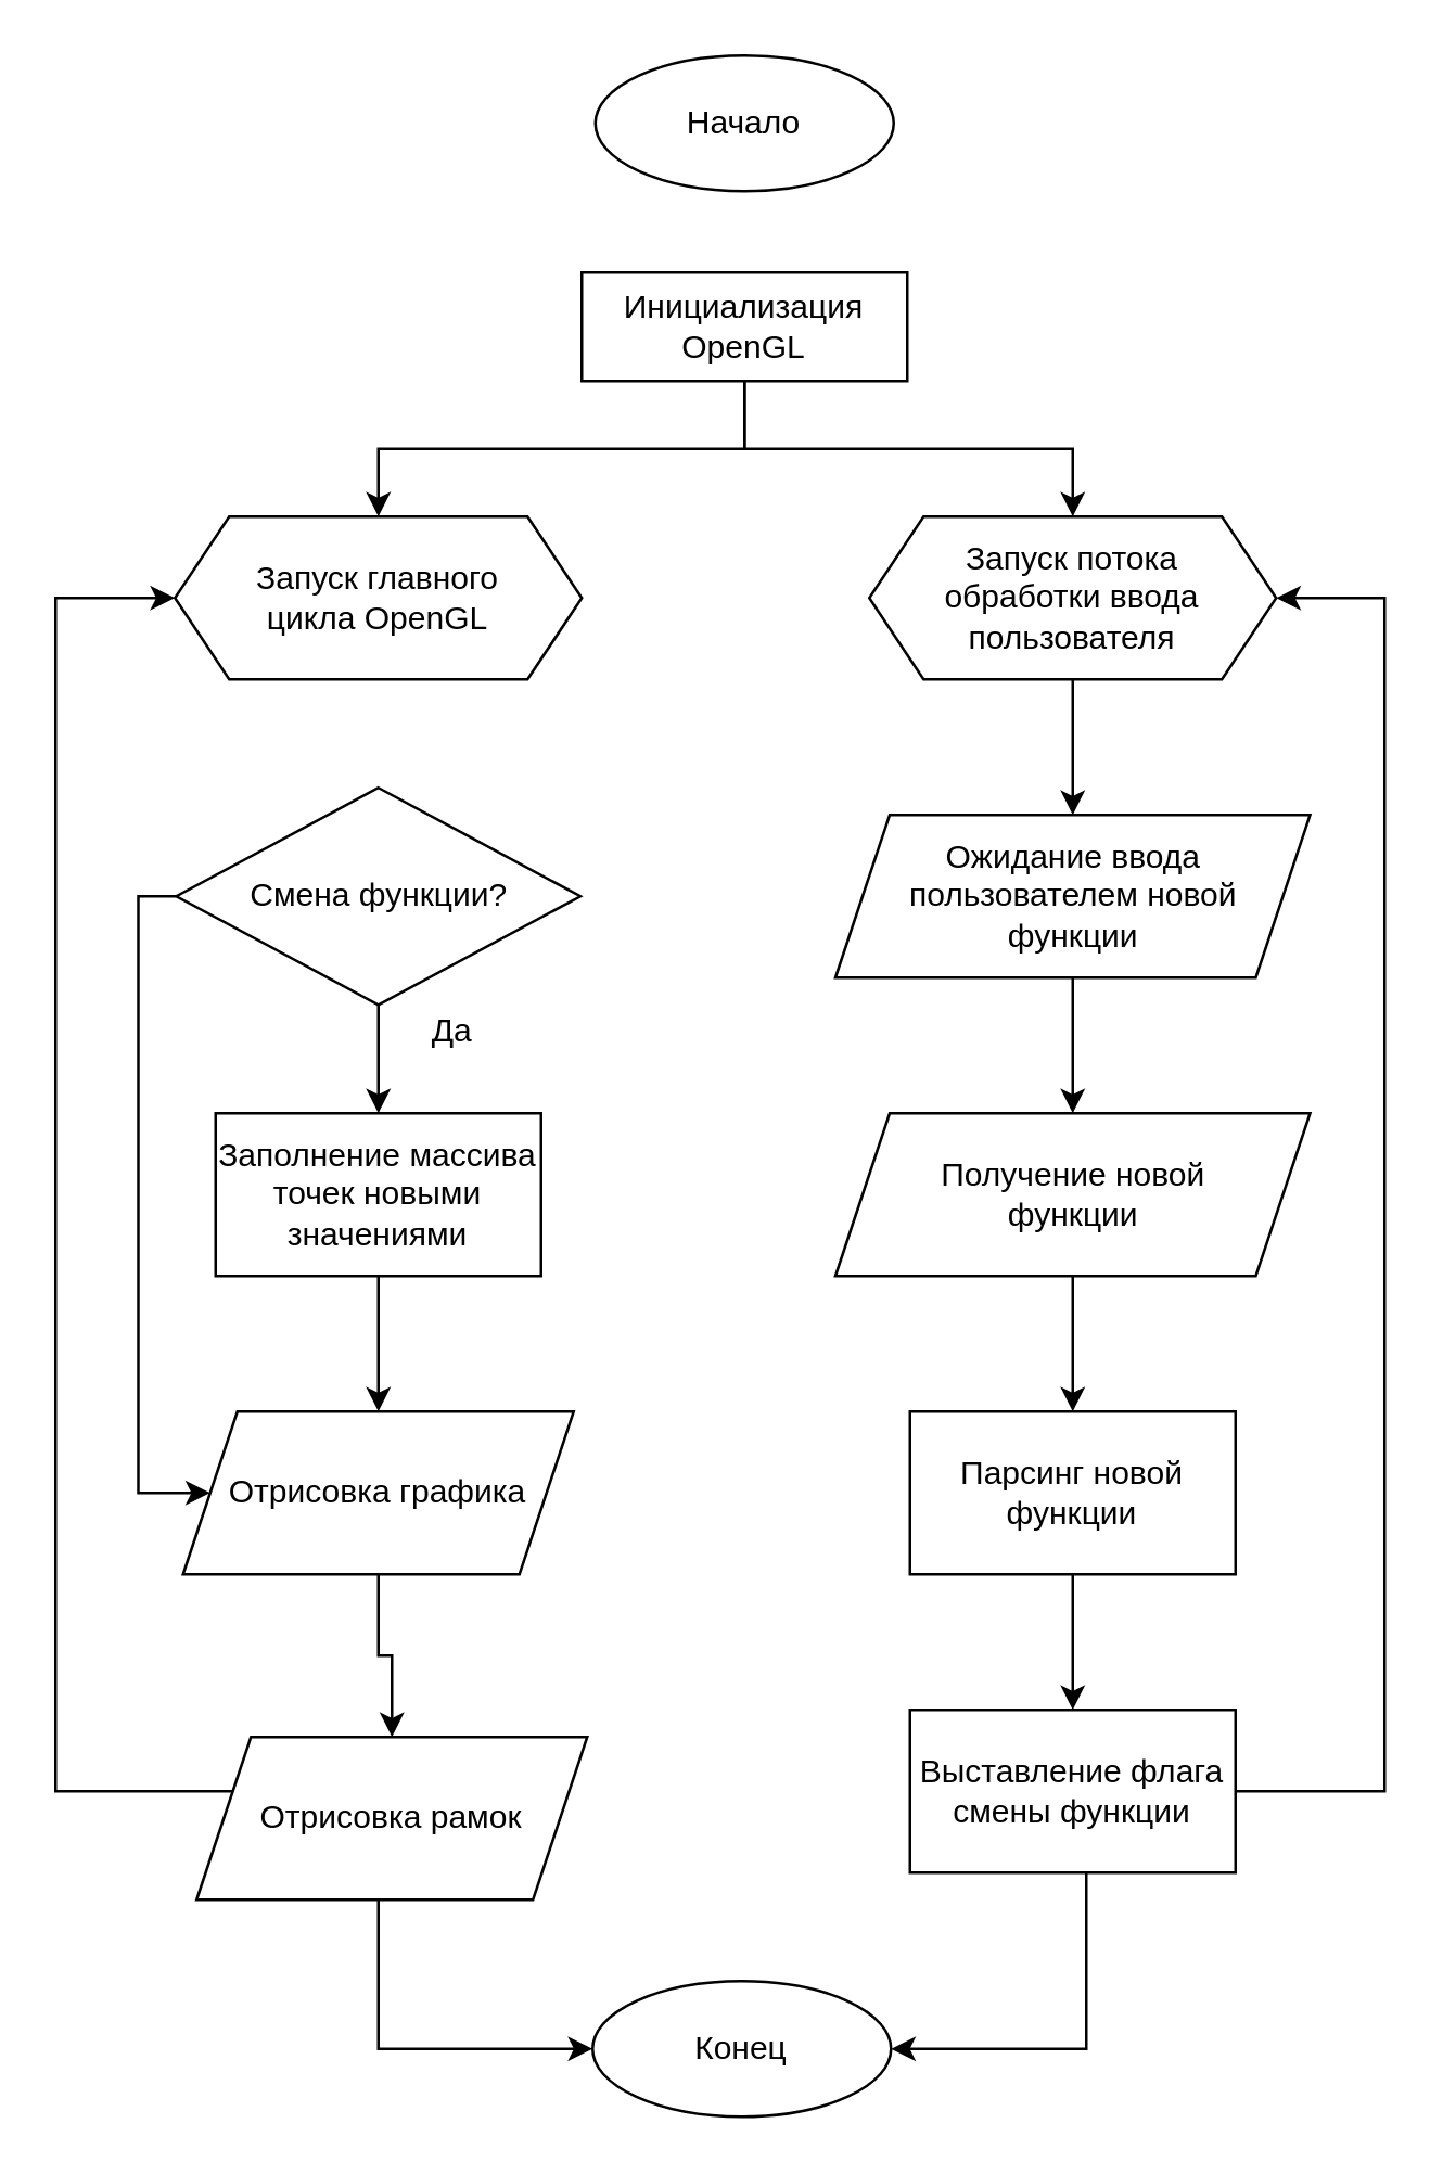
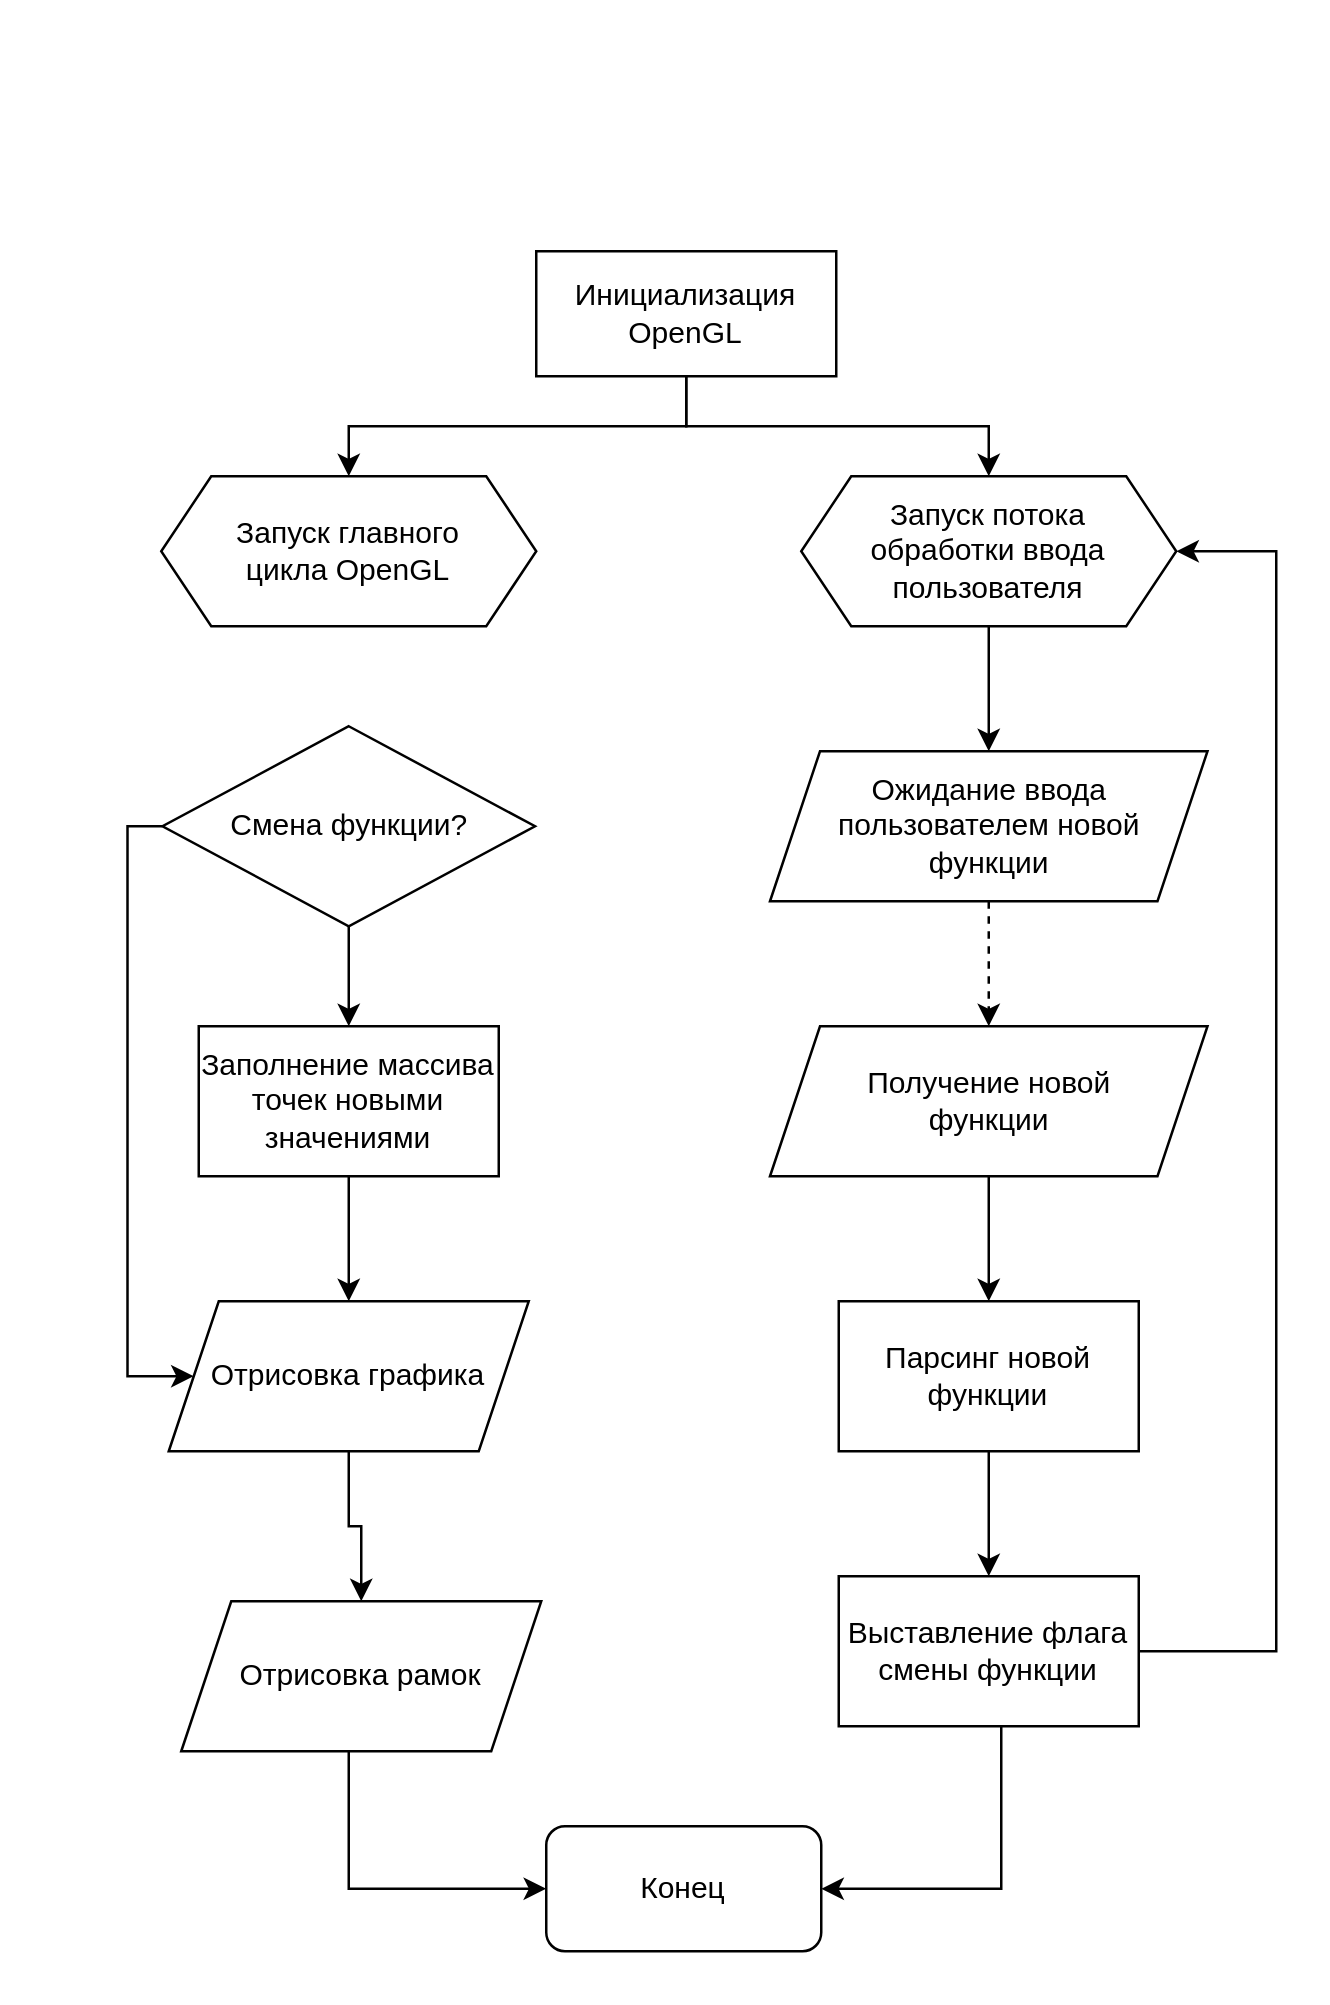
- <mxCell id="2" value="Начало" style="ellipse;whiteSpace=wrap;html=1;" parent="1" vertex="1"><mxGeometry x="219" y="20" width="110" height="50" as="geometry" /></mxCell>
- <mxCell id="5" value="Инициализация OpenGL" style="rounded=0;whiteSpace=wrap;html=1;" vertex="1" parent="1"><mxGeometry x="214" y="100" width="120" height="40" as="geometry" /></mxCell>
+ <mxCell id="5" value="Инициализация OpenGL" style="rounded=0;whiteSpace=wrap;html=1;" vertex="1" parent="1"><mxGeometry x="214" y="100" width="120" height="50" as="geometry" /></mxCell>
- <mxCell id="28" value="Да" style="text;html=1;align=center;verticalAlign=middle;resizable=0;points=[];autosize=1;fontColor=#000000;" vertex="1" parent="1"><mxGeometry x="150.5" y="370" width="30" height="20" as="geometry" /></mxCell>
- <mxCell id="14" style="edgeStyle=orthogonalEdgeStyle;rounded=0;orthogonalLoop=1;jettySize=auto;html=1;entryX=0.5;entryY=0;entryDx=0;entryDy=0;" edge="1" parent="1" source="15" target="17"><mxGeometry relative="1" as="geometry" /></mxCell>
+ <mxCell id="14" style="edgeStyle=orthogonalEdgeStyle;rounded=0;orthogonalLoop=1;jettySize=auto;html=1;entryX=0.5;entryY=0;entryDx=0;entryDy=0;dashed=1;" edge="1" parent="1" source="15" target="17"><mxGeometry relative="1" as="geometry" /></mxCell>
- <mxCell id="8" style="edgeStyle=orthogonalEdgeStyle;rounded=0;orthogonalLoop=1;jettySize=auto;html=1;entryX=0;entryY=0.5;entryDx=0;entryDy=0;fontColor=#000000;" edge="1" parent="1" source="10" target="11"><mxGeometry relative="1" as="geometry"><Array as="points"><mxPoint x="20" y="660" /><mxPoint x="20" y="220" /></Array></mxGeometry></mxCell>
- <mxCell id="29" value="Конец" style="ellipse;whiteSpace=wrap;html=1;" vertex="1" parent="1"><mxGeometry x="218" y="730" width="110" height="50" as="geometry" /></mxCell>
+ <mxCell id="29" value="Конец" style="whiteSpace=wrap;html=1;rounded=1;" vertex="1" parent="1"><mxGeometry x="218" y="730" width="110" height="50" as="geometry" /></mxCell>
